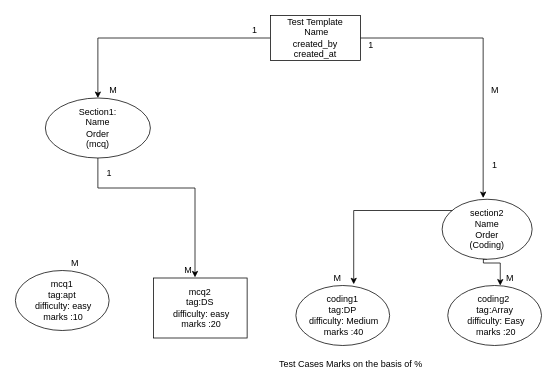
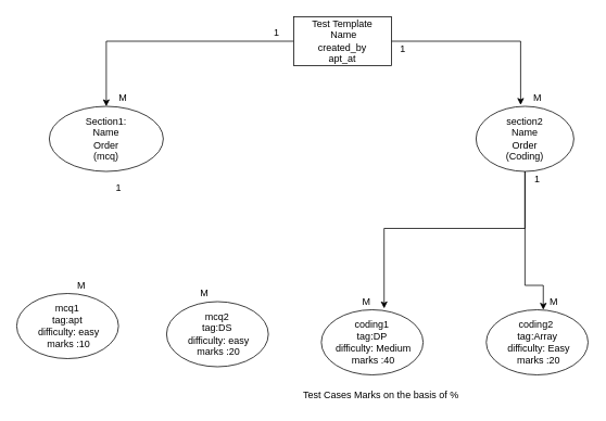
- <mxCell id="5" value="Test Template&lt;br&gt;&amp;nbsp;Name&lt;br&gt;created_by&lt;br&gt;created_at" style="rounded=0;whiteSpace=wrap;html=1;" vertex="1" parent="1"><mxGeometry x="360" y="20" width="120" height="60" as="geometry" /></mxCell>
+ <mxCell id="5" value="Test Template&lt;br&gt;&amp;nbsp;Name&lt;br&gt;created_by&lt;br&gt;apt_at" style="rounded=0;whiteSpace=wrap;html=1;" vertex="1" parent="1"><mxGeometry x="360" y="20" width="120" height="60" as="geometry" /></mxCell>
- <mxCell id="6" style="edgeStyle=orthogonalEdgeStyle;rounded=0;orthogonalLoop=1;jettySize=auto;html=1;entryX=0.444;entryY=-0.01;entryDx=0;entryDy=0;entryPerimeter=0;" edge="1" parent="1" source="7" target="16"><mxGeometry relative="1" as="geometry"><Array as="points"><mxPoint x="130" y="250" /><mxPoint x="260" y="250" /></Array></mxGeometry></mxCell>
- <mxCell id="10" value="section2&lt;br&gt;Name&lt;br&gt;Order&lt;br&gt;(Coding)" style="ellipse;whiteSpace=wrap;html=1;" vertex="1" parent="1"><mxGeometry x="589" y="265" width="120" height="80" as="geometry" /></mxCell>
+ <mxCell id="10" value="section2&lt;br&gt;Name&lt;br&gt;Order&lt;br&gt;(Coding)" style="ellipse;whiteSpace=wrap;html=1;" vertex="1" parent="1"><mxGeometry x="584" y="130" width="120" height="80" as="geometry" /></mxCell>
- <mxCell id="16" value="mcq2 &lt;br&gt;tag:DS&lt;br&gt;&amp;nbsp;difficulty: easy&lt;br&gt;&amp;nbsp;marks :20" style="whiteSpace=wrap;html=1;rounded=0;" vertex="1" parent="1"><mxGeometry x="204" y="370" width="125" height="80" as="geometry" /></mxCell>
+ <mxCell id="16" value="mcq2 &lt;br&gt;tag:DS&lt;br&gt;&amp;nbsp;difficulty: easy&lt;br&gt;&amp;nbsp;marks :20" style="ellipse;whiteSpace=wrap;html=1;" vertex="1" parent="1"><mxGeometry x="204" y="370" width="125" height="80" as="geometry" /></mxCell>
